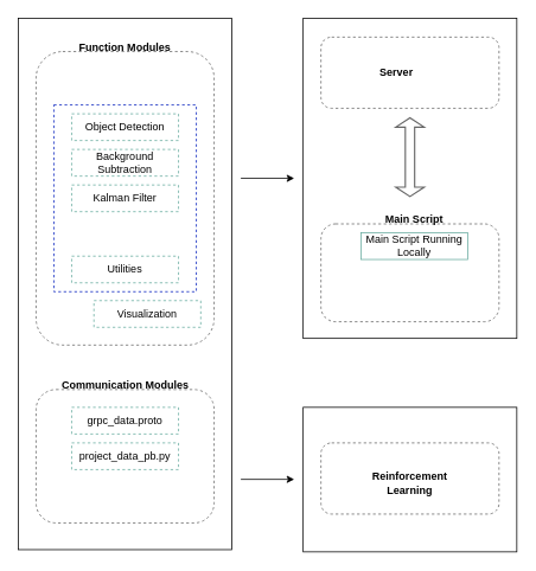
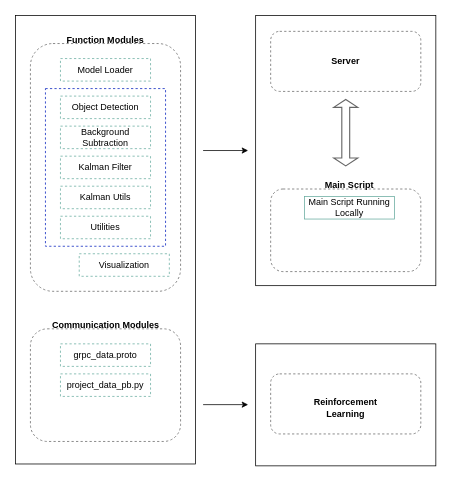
- <mxCell id="24" value="&lt;b&gt;Server&lt;/b&gt;" style="text;strokeColor=none;align=center;fillColor=none;html=1;verticalAlign=middle;whiteSpace=wrap;rounded=0;" vertex="1" parent="1"><mxGeometry x="410" y="66.25" width="70" height="30" as="geometry" /></mxCell>
+ <mxCell id="24" value="&lt;b&gt;Server&lt;/b&gt;" style="text;strokeColor=none;align=center;fillColor=none;html=1;verticalAlign=middle;whiteSpace=wrap;rounded=0;" vertex="1" parent="1"><mxGeometry x="425" y="66.25" width="70" height="30" as="geometry" /></mxCell>
+ <mxCell id="4" value="Model Loader" style="rounded=0;whiteSpace=wrap;html=1;fillColor=none;dashed=1;strokeColor=#67AB9F;" vertex="1" parent="1"><mxGeometry x="80" y="77.5" width="120" height="30" as="geometry" /></mxCell>
+ <mxCell id="8" value="Kalman Utils" style="rounded=0;whiteSpace=wrap;html=1;fillColor=none;dashed=1;strokeColor=#67AB9F;" vertex="1" parent="1"><mxGeometry x="80" y="247.5" width="120" height="30" as="geometry" /></mxCell>
